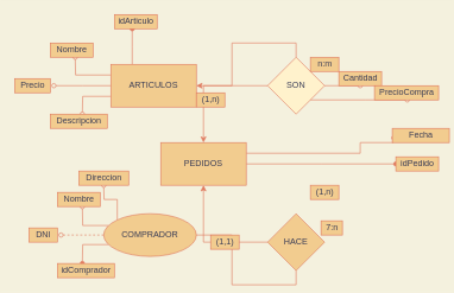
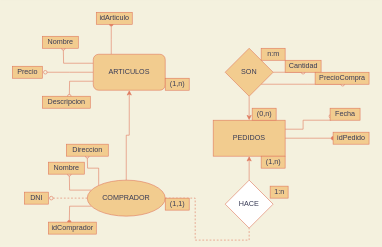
- <mxCell id="20" value="" style="edgeStyle=orthogonalEdgeStyle;rounded=0;orthogonalLoop=1;jettySize=auto;html=1;entryX=0.5;entryY=0;entryDx=0;entryDy=0;endArrow=none;startArrow=classic;startFill=1;fillColor=#F2CC8F;strokeColor=#E07A5F;labelBackgroundColor=#F4F1DE;fontColor=#393C56;" parent="1" source="7" target="19" edge="1"><mxGeometry relative="1" as="geometry"><mxPoint x="275" y="120" as="sourcePoint" /><mxPoint x="415" y="200" as="targetPoint" /></mxGeometry></mxCell>
+ <mxCell id="20" value="" style="edgeStyle=orthogonalEdgeStyle;rounded=0;orthogonalLoop=1;jettySize=auto;html=1;endArrow=none;startArrow=classic;startFill=1;fillColor=#F2CC8F;strokeColor=#E07A5F;labelBackgroundColor=#F4F1DE;fontColor=#393C56;" parent="1" source="7" target="13" edge="1"><mxGeometry relative="1" as="geometry"><mxPoint x="275" y="120" as="sourcePoint" /><mxPoint x="415" y="200" as="targetPoint" /></mxGeometry></mxCell>
- <mxCell id="7" value="ARTICULOS" style="rounded=0;whiteSpace=wrap;html=1;fillColor=#F2CC8F;strokeColor=#E07A5F;fontColor=#393C56;" parent="1" vertex="1"><mxGeometry x="155" y="90" width="120" height="60" as="geometry" /></mxCell>
+ <mxCell id="7" value="ARTICULOS" style="whiteSpace=wrap;html=1;fillColor=#F2CC8F;strokeColor=#E07A5F;fontColor=#393C56;rounded=1;" parent="1" vertex="1"><mxGeometry x="155" y="90" width="120" height="60" as="geometry" /></mxCell>
- <mxCell id="19" value="SON" style="rhombus;whiteSpace=wrap;html=1;fillColor=#fff2cc;strokeColor=#E07A5F;fontColor=#393C56;" parent="1" vertex="1"><mxGeometry x="375" y="80" width="80" height="80" as="geometry" /></mxCell>
+ <mxCell id="19" value="SON" style="rhombus;whiteSpace=wrap;html=1;fillColor=#F2CC8F;strokeColor=#E07A5F;fontColor=#393C56;" parent="1" vertex="1"><mxGeometry x="375" y="80" width="80" height="80" as="geometry" /></mxCell>
+ <mxCell id="23" value="(0,n)" style="text;html=1;align=center;verticalAlign=middle;resizable=0;points=[];autosize=1;strokeColor=#E07A5F;fillColor=#F2CC8F;fontColor=#393C56;" parent="1" vertex="1"><mxGeometry x="420" y="180" width="40" height="20" as="geometry" /></mxCell>
- <mxCell id="39" value="Fecha" style="text;html=1;align=center;verticalAlign=middle;resizable=0;points=[];autosize=1;strokeColor=#E07A5F;fillColor=#F2CC8F;fontColor=#393C56;" parent="1" vertex="1"><mxGeometry x="550" y="180" width="80" height="20" as="geometry" /></mxCell>
+ <mxCell id="39" value="Fecha" style="text;html=1;align=center;verticalAlign=middle;resizable=0;points=[];autosize=1;strokeColor=#E07A5F;fillColor=#F2CC8F;fontColor=#393C56;" parent="1" vertex="1"><mxGeometry x="550" y="180" width="50" height="20" as="geometry" /></mxCell>
- <mxCell id="16" value="PEDIDOS" style="rounded=0;whiteSpace=wrap;html=1;fillColor=#F2CC8F;strokeColor=#E07A5F;fontColor=#393C56;" parent="1" vertex="1"><mxGeometry x="225" y="200" width="120" height="60" as="geometry" /></mxCell>
+ <mxCell id="16" value="PEDIDOS" style="rounded=0;whiteSpace=wrap;html=1;fillColor=#F2CC8F;strokeColor=#E07A5F;fontColor=#393C56;" parent="1" vertex="1"><mxGeometry x="355" y="200" width="120" height="60" as="geometry" /></mxCell>
- <mxCell id="36" value="7:n" style="text;html=1;align=center;verticalAlign=middle;resizable=0;points=[];autosize=1;strokeColor=#E07A5F;fillColor=#F2CC8F;fontColor=#393C56;" parent="1" vertex="1"><mxGeometry x="450" y="310" width="30" height="20" as="geometry" /></mxCell>
+ <mxCell id="36" value="1:n" style="text;html=1;align=center;verticalAlign=middle;resizable=0;points=[];autosize=1;strokeColor=#E07A5F;fillColor=#F2CC8F;fontColor=#393C56;" parent="1" vertex="1"><mxGeometry x="450" y="310" width="30" height="20" as="geometry" /></mxCell>
- <mxCell id="22" value="" style="edgeStyle=orthogonalEdgeStyle;rounded=0;orthogonalLoop=1;jettySize=auto;html=1;entryX=0.5;entryY=1;entryDx=0;entryDy=0;endArrow=none;fillColor=#F2CC8F;strokeColor=#E07A5F;labelBackgroundColor=#F4F1DE;fontColor=#393C56;" parent="1" source="13" target="21" edge="1"><mxGeometry relative="1" as="geometry"><mxPoint x="325" y="340" as="sourcePoint" /><mxPoint x="465" y="260" as="targetPoint" /></mxGeometry></mxCell>
+ <mxCell id="22" value="" style="edgeStyle=orthogonalEdgeStyle;rounded=0;orthogonalLoop=1;jettySize=auto;html=1;entryX=0.5;entryY=1;entryDx=0;entryDy=0;endArrow=none;fillColor=#F2CC8F;strokeColor=#E07A5F;labelBackgroundColor=#F4F1DE;fontColor=#393C56;dashed=1;" parent="1" source="13" target="21" edge="1"><mxGeometry relative="1" as="geometry"><mxPoint x="325" y="340" as="sourcePoint" /><mxPoint x="465" y="260" as="targetPoint" /></mxGeometry></mxCell>
- <mxCell id="24" value="(1,1)" style="text;html=1;align=center;verticalAlign=middle;resizable=0;points=[];autosize=1;strokeColor=#E07A5F;fillColor=#F2CC8F;fontColor=#393C56;" parent="1" vertex="1"><mxGeometry x="295" y="330" width="40" height="20" as="geometry" /></mxCell>
+ <mxCell id="24" value="(1,1)" style="text;html=1;align=center;verticalAlign=middle;resizable=0;points=[];autosize=1;strokeColor=#E07A5F;fillColor=#F2CC8F;fontColor=#393C56;" parent="1" vertex="1"><mxGeometry x="275" y="330" width="40" height="20" as="geometry" /></mxCell>
- <mxCell id="21" value="HACE" style="rhombus;whiteSpace=wrap;html=1;fillColor=#F2CC8F;strokeColor=#E07A5F;fontColor=#393C56;" parent="1" vertex="1"><mxGeometry x="375" y="300" width="80" height="80" as="geometry" /></mxCell>
+ <mxCell id="21" value="HACE" style="rhombus;whiteSpace=wrap;html=1;fillColor=#ffffff;strokeColor=#E07A5F;fontColor=#393C56;" parent="1" vertex="1"><mxGeometry x="375" y="300" width="80" height="80" as="geometry" /></mxCell>
